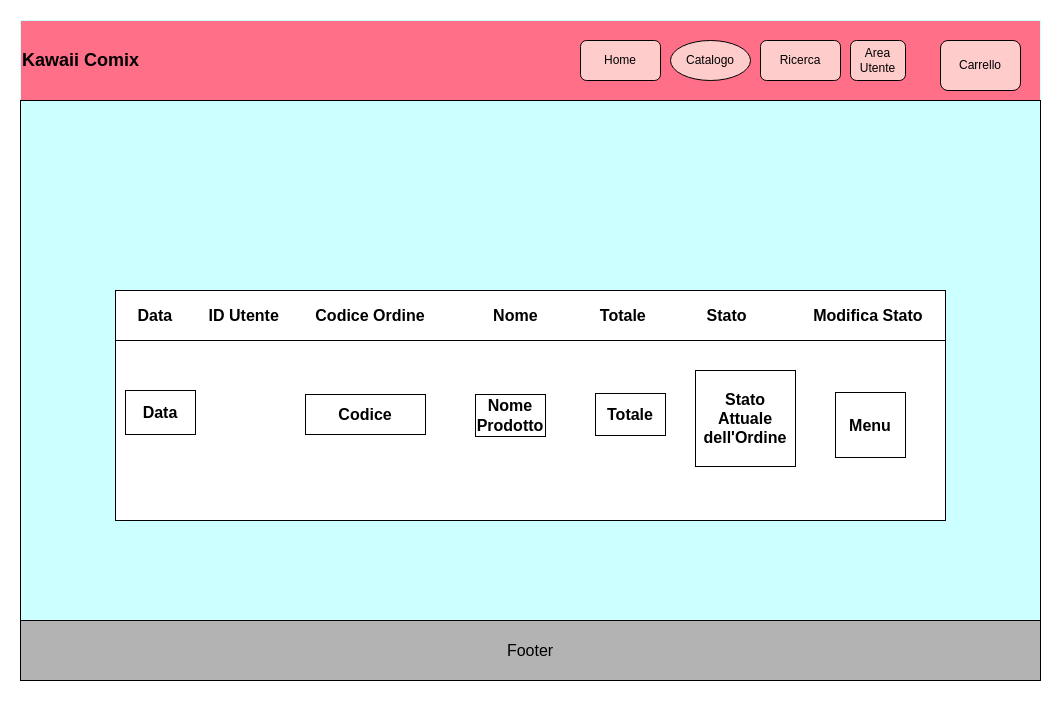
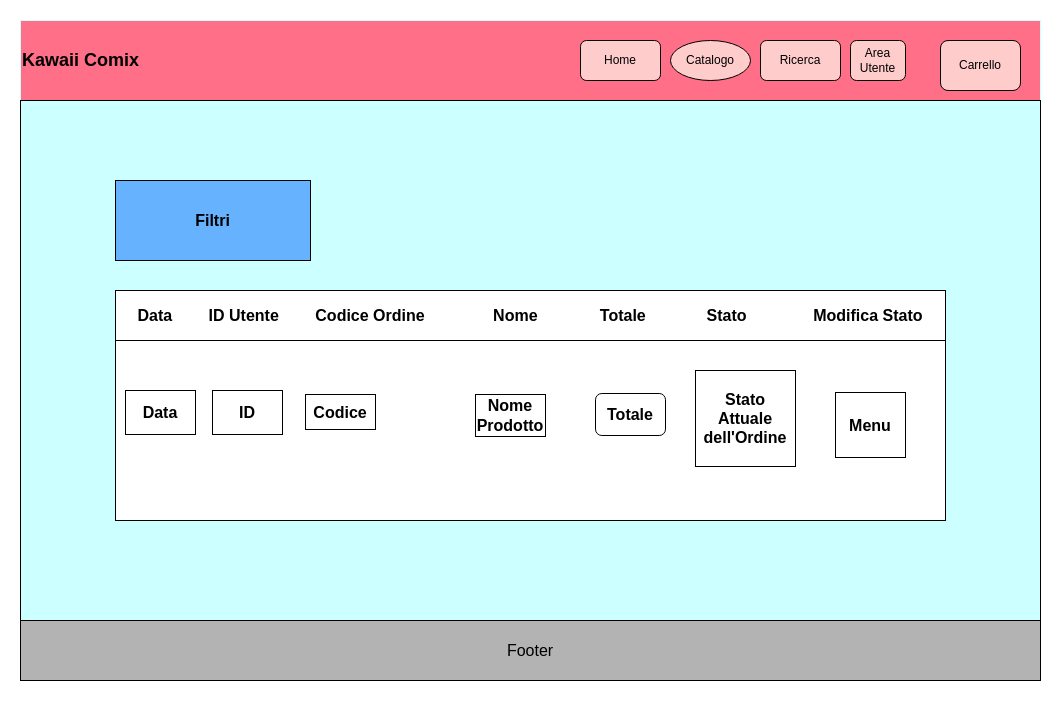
+ <mxCell id="19" value="&lt;font size=&quot;3&quot;&gt;&lt;b&gt;Filtri&lt;/b&gt;&lt;/font&gt;" style="rounded=0;whiteSpace=wrap;html=1;fillColor=#66B2FF;" vertex="1" parent="2"><mxGeometry x="95" y="160" width="195" height="80" as="geometry" /></mxCell>
+ <mxCell id="17" value="&lt;font size=&quot;3&quot;&gt;&lt;b&gt;ID&lt;/b&gt;&lt;/font&gt;" style="rounded=0;whiteSpace=wrap;html=1;fillColor=none;" vertex="1" parent="2"><mxGeometry x="192" y="370" width="70" height="44" as="geometry" /></mxCell>
- <mxCell id="11" value="&lt;font size=&quot;3&quot;&gt;&lt;b&gt;Codice&lt;/b&gt;&lt;/font&gt;" style="rounded=0;whiteSpace=wrap;html=1;fillColor=none;" parent="2" vertex="1"><mxGeometry x="285" y="374" width="120" height="40" as="geometry" /></mxCell>
+ <mxCell id="11" value="&lt;font size=&quot;3&quot;&gt;&lt;b&gt;Codice&lt;/b&gt;&lt;/font&gt;" style="rounded=0;whiteSpace=wrap;html=1;fillColor=none;" parent="2" vertex="1"><mxGeometry x="285" y="374" width="70" height="35" as="geometry" /></mxCell>
- <mxCell id="13" value="&lt;font size=&quot;3&quot;&gt;&lt;b&gt;Totale&lt;/b&gt;&lt;/font&gt;" style="rounded=0;whiteSpace=wrap;html=1;fillColor=none;" parent="2" vertex="1"><mxGeometry x="575" y="373" width="70" height="42" as="geometry" /></mxCell>
+ <mxCell id="13" value="&lt;font size=&quot;3&quot;&gt;&lt;b&gt;Totale&lt;/b&gt;&lt;/font&gt;" style="whiteSpace=wrap;html=1;fillColor=none;rounded=1;" parent="2" vertex="1"><mxGeometry x="575" y="373" width="70" height="42" as="geometry" /></mxCell>
